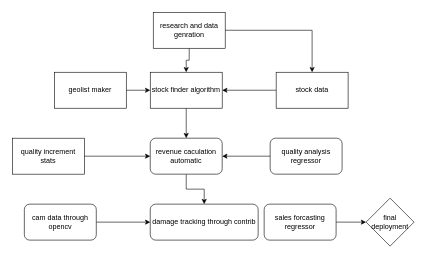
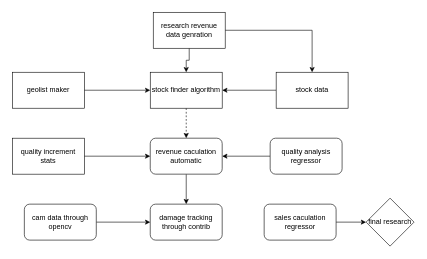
- <mxCell id="4" value="research and data genration" style="rounded=0;whiteSpace=wrap;html=1;" vertex="1" parent="1"><mxGeometry x="255" y="20" width="120" height="60" as="geometry" /></mxCell>
+ <mxCell id="4" value="research revenue data genration" style="rounded=0;whiteSpace=wrap;html=1;" vertex="1" parent="1"><mxGeometry x="255" y="20" width="120" height="60" as="geometry" /></mxCell>
- <mxCell id="6" value="geolist maker" style="rounded=0;whiteSpace=wrap;html=1;" vertex="1" parent="1"><mxGeometry x="90" y="120" width="120" height="60" as="geometry" /></mxCell>
+ <mxCell id="6" value="geolist maker" style="rounded=0;whiteSpace=wrap;html=1;" vertex="1" parent="1"><mxGeometry x="20" y="120" width="120" height="60" as="geometry" /></mxCell>
- <mxCell id="7" style="edgeStyle=orthogonalEdgeStyle;rounded=0;orthogonalLoop=1;jettySize=auto;html=1;exitX=0.5;exitY=1;exitDx=0;exitDy=0;" edge="1" parent="1" source="8" target="12"><mxGeometry relative="1" as="geometry" /></mxCell>
+ <mxCell id="7" style="edgeStyle=orthogonalEdgeStyle;rounded=0;orthogonalLoop=1;jettySize=auto;html=1;exitX=0.5;exitY=1;exitDx=0;exitDy=0;dashed=1;" edge="1" parent="1" source="8" target="12"><mxGeometry relative="1" as="geometry" /></mxCell>
- <mxCell id="17" value="damage tracking through contrib" style="rounded=1;whiteSpace=wrap;html=1;" vertex="1" parent="1"><mxGeometry x="250" y="340" width="180" height="60" as="geometry" /></mxCell>
+ <mxCell id="17" value="damage tracking through contrib" style="rounded=1;whiteSpace=wrap;html=1;" vertex="1" parent="1"><mxGeometry x="250" y="340" width="120" height="60" as="geometry" /></mxCell>
- <mxCell id="19" value="sales forcasting regressor" style="rounded=1;whiteSpace=wrap;html=1;" vertex="1" parent="1"><mxGeometry x="440" y="340" width="120" height="60" as="geometry" /></mxCell>
+ <mxCell id="19" value="sales caculation regressor" style="rounded=1;whiteSpace=wrap;html=1;" vertex="1" parent="1"><mxGeometry x="440" y="340" width="120" height="60" as="geometry" /></mxCell>
- <mxCell id="20" value="final deployment" style="rhombus;whiteSpace=wrap;html=1;" vertex="1" parent="1"><mxGeometry x="610" y="330" width="80" height="80" as="geometry" /></mxCell>
+ <mxCell id="20" value="final research" style="rhombus;whiteSpace=wrap;html=1;" vertex="1" parent="1"><mxGeometry x="610" y="330" width="80" height="80" as="geometry" /></mxCell>
